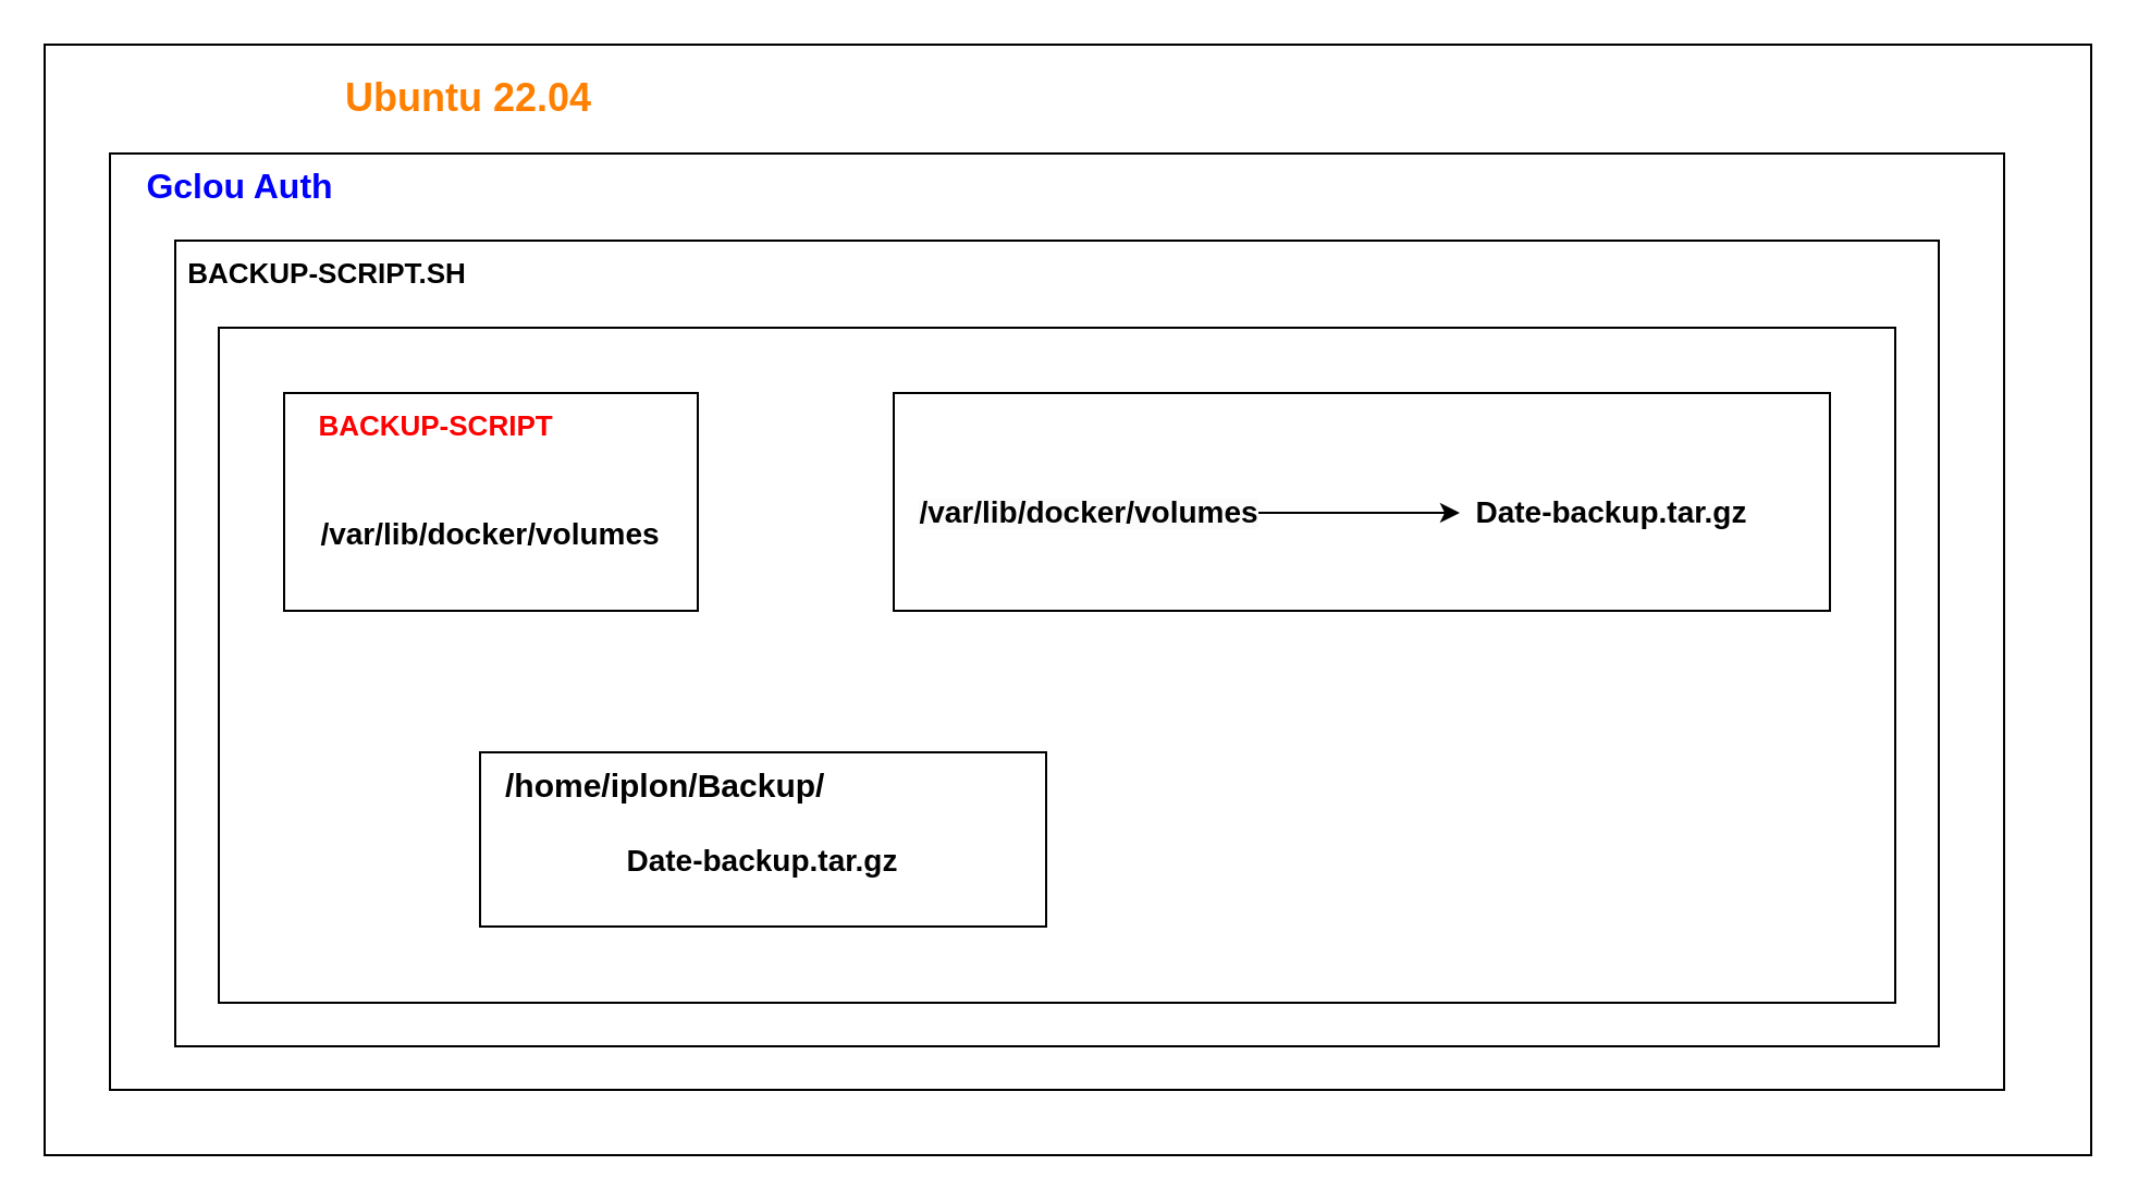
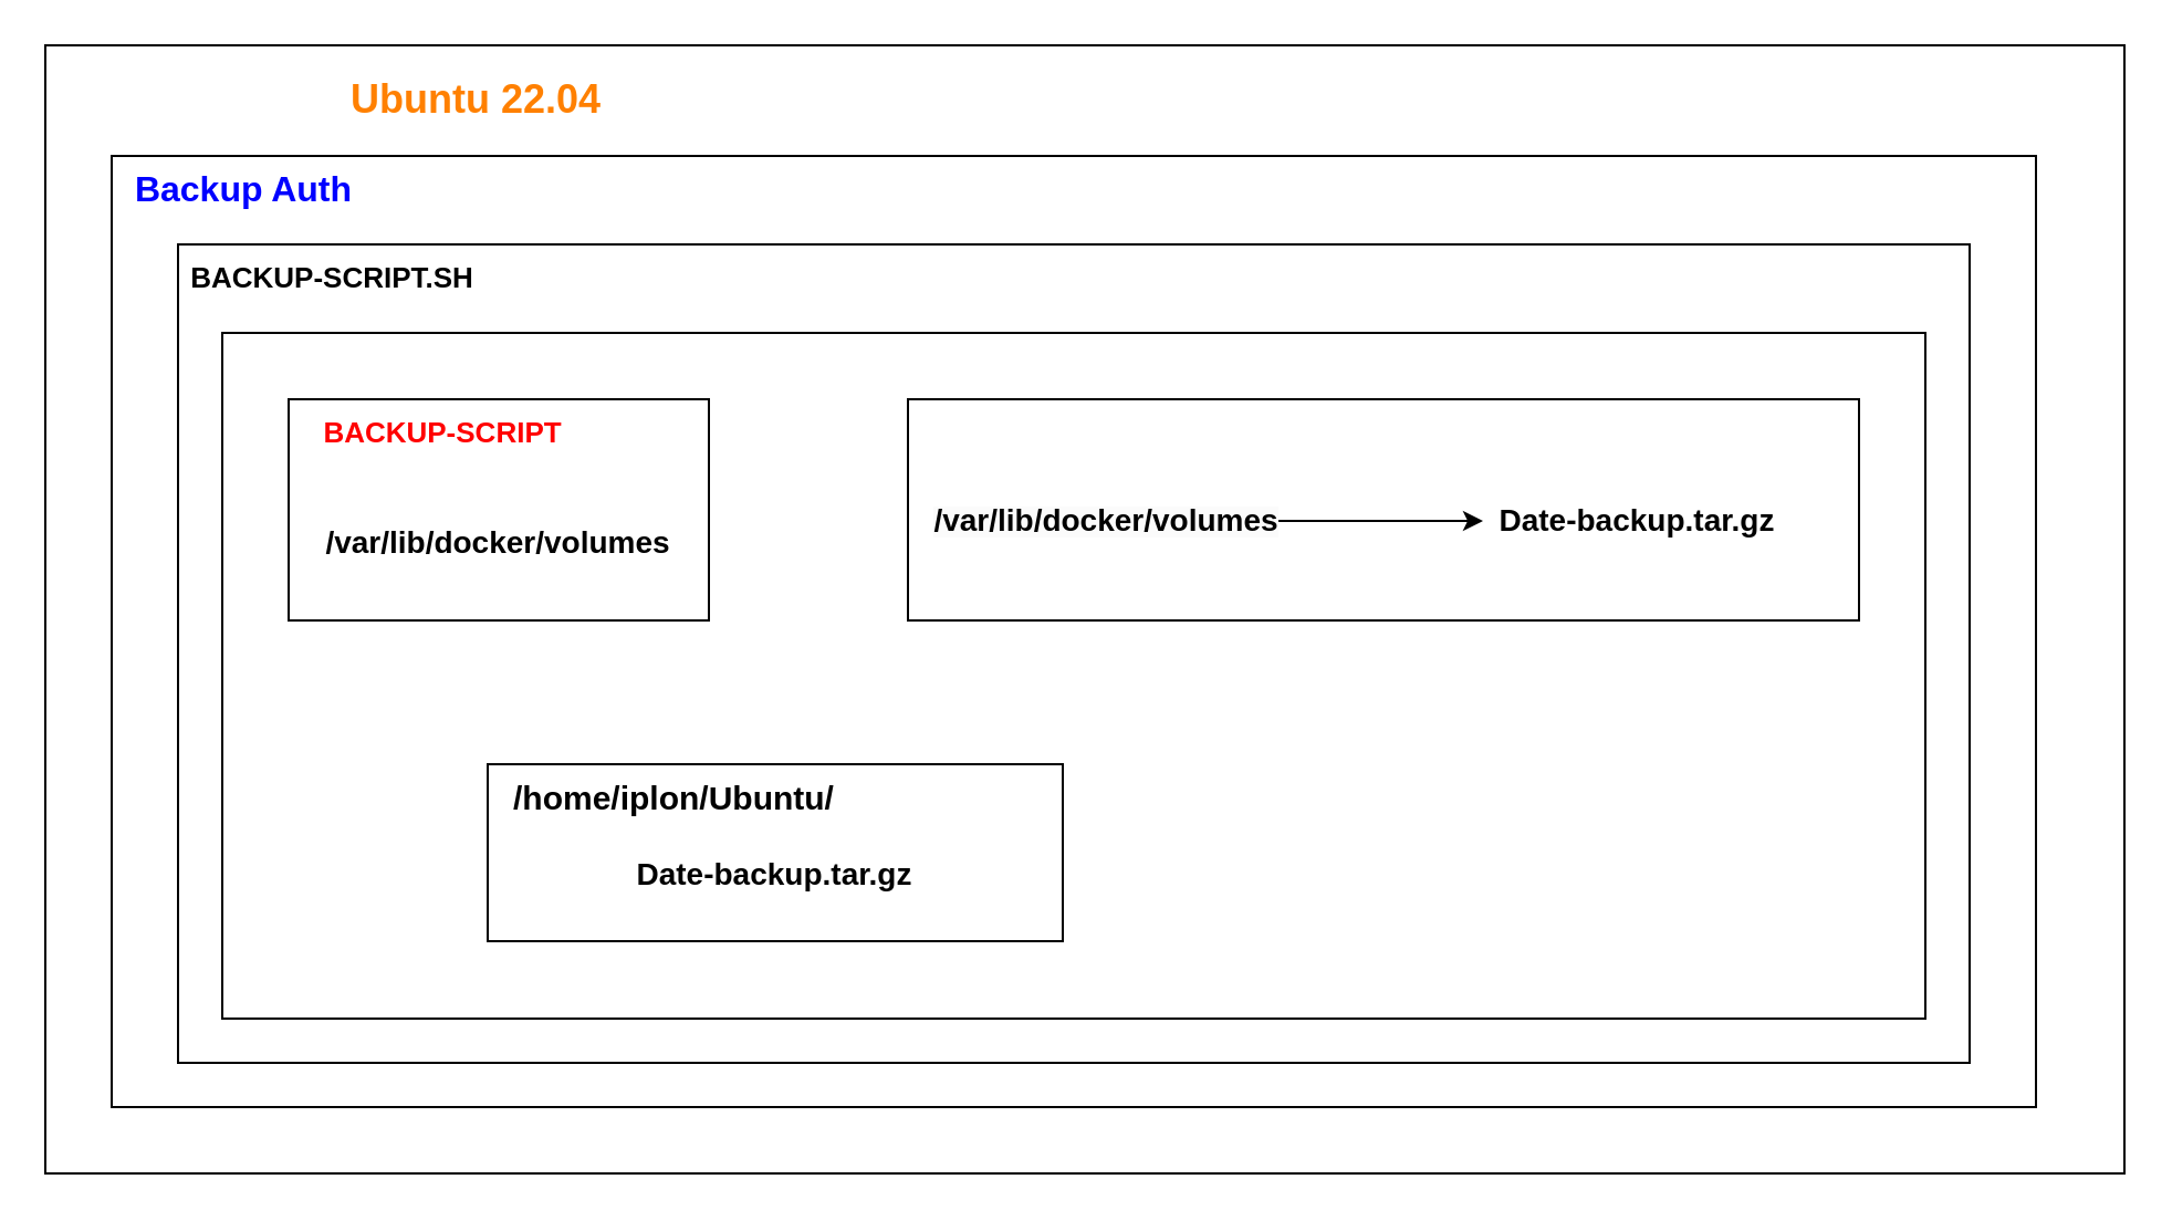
- <mxCell id="6" value="&lt;b&gt;&lt;font color=&quot;#0000ff&quot; style=&quot;font-size: 16px;&quot;&gt;Gclou Auth&lt;/font&gt;&lt;/b&gt;" style="text;html=1;strokeColor=none;fillColor=none;align=center;verticalAlign=middle;whiteSpace=wrap;rounded=0;" parent="1" vertex="1"><mxGeometry x="50" y="70" width="120" height="30" as="geometry" /></mxCell>
+ <mxCell id="6" value="&lt;b&gt;&lt;font color=&quot;#0000ff&quot; style=&quot;font-size: 16px;&quot;&gt;Backup Auth&lt;/font&gt;&lt;/b&gt;" style="text;html=1;strokeColor=none;fillColor=none;align=center;verticalAlign=middle;whiteSpace=wrap;rounded=0;" parent="1" vertex="1"><mxGeometry x="50" y="70" width="120" height="30" as="geometry" /></mxCell>
- <mxCell id="18" value="&lt;b&gt;&lt;font style=&quot;font-size: 15px;&quot;&gt;/home/iplon/Backup/&lt;/font&gt;&lt;/b&gt;" style="text;html=1;strokeColor=none;fillColor=none;align=left;verticalAlign=middle;whiteSpace=wrap;rounded=0;" vertex="1" parent="16"><mxGeometry x="10" width="230" height="30" as="geometry" /></mxCell>
+ <mxCell id="18" value="&lt;b&gt;&lt;font style=&quot;font-size: 15px;&quot;&gt;/home/iplon/Ubuntu/&lt;/font&gt;&lt;/b&gt;" style="text;html=1;strokeColor=none;fillColor=none;align=left;verticalAlign=middle;whiteSpace=wrap;rounded=0;" vertex="1" parent="16"><mxGeometry x="10" width="230" height="30" as="geometry" /></mxCell>
